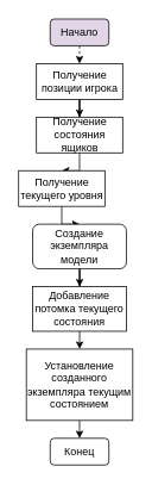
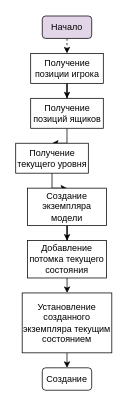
- <mxCell id="8" value="Получение состояния ящиков" style="rounded=0;whiteSpace=wrap;html=1;fontSize=12;" vertex="1" parent="1"><mxGeometry x="40.5" y="130" width="97" height="40" as="geometry" /></mxCell>
+ <mxCell id="8" value="Получение позиций ящиков" style="rounded=0;whiteSpace=wrap;html=1;fontSize=12;" vertex="1" parent="1"><mxGeometry x="40.5" y="130" width="97" height="40" as="geometry" /></mxCell>
- <mxCell id="12" value="Создание экземпляра модели" style="whiteSpace=wrap;html=1;fontSize=12;rounded=1;" vertex="1" parent="1"><mxGeometry x="36.25" y="250" width="105.5" height="50" as="geometry" /></mxCell>
+ <mxCell id="12" value="Создание экземпляра модели" style="rounded=0;whiteSpace=wrap;html=1;fontSize=12;" vertex="1" parent="1"><mxGeometry x="36.25" y="250" width="105.5" height="50" as="geometry" /></mxCell>
- <mxCell id="4" value="Конец" style="rounded=1;whiteSpace=wrap;html=1;" vertex="1" parent="1"><mxGeometry x="56" y="490" width="66" height="30" as="geometry" /></mxCell>
+ <mxCell id="4" value="Создание" style="rounded=1;whiteSpace=wrap;html=1;" vertex="1" parent="1"><mxGeometry x="56" y="490" width="66" height="30" as="geometry" /></mxCell>
